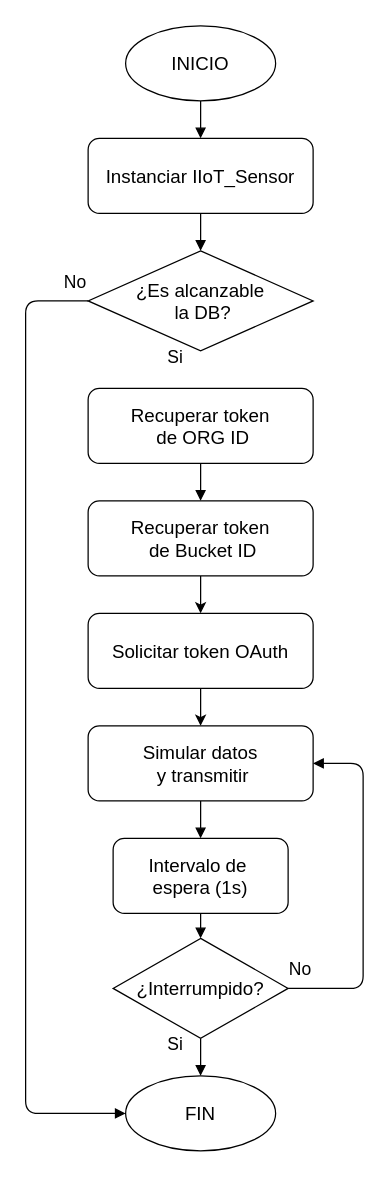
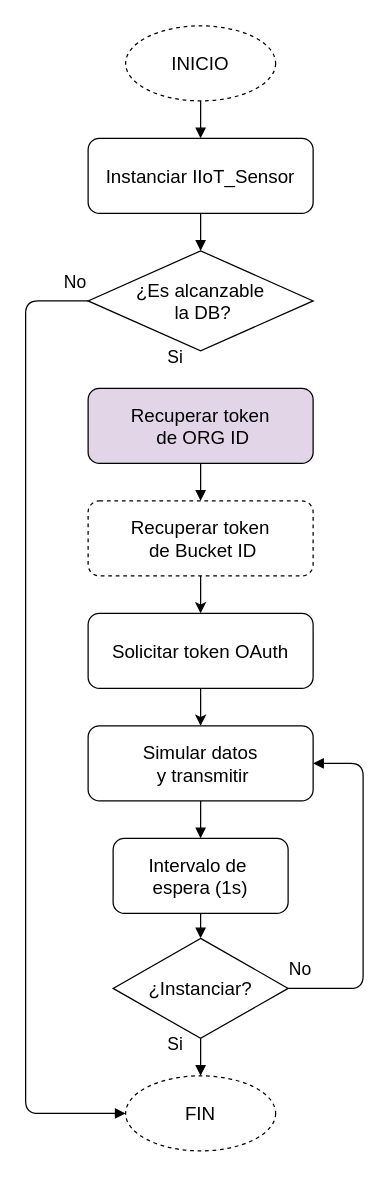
- <mxCell id="2" value="&lt;font style=&quot;font-size: 15px;&quot;&gt;INICIO&lt;/font&gt;" style="ellipse;whiteSpace=wrap;html=1;aspect=fixed;" parent="1" vertex="1"><mxGeometry x="100" width="120" height="60" as="geometry" y="20" /></mxCell>
+ <mxCell id="2" value="&lt;font style=&quot;font-size: 15px;&quot;&gt;INICIO&lt;/font&gt;" style="ellipse;whiteSpace=wrap;html=1;aspect=fixed;dashed=1;" parent="1" vertex="1"><mxGeometry x="100" width="120" height="60" as="geometry" y="20" /></mxCell>
- <mxCell id="6" value="&lt;font style=&quot;font-size: 15px;&quot;&gt;Recuperar token&lt;br&gt;&lt;span style=&quot;background-color: transparent; color: light-dark(rgb(0, 0, 0), rgb(255, 255, 255));&quot;&gt;&amp;nbsp;de&amp;nbsp;&lt;/span&gt;ORG ID&lt;/font&gt;" style="rounded=1;whiteSpace=wrap;html=1;" parent="1" vertex="1"><mxGeometry x="70" y="310" width="180" height="60" as="geometry" /></mxCell>
+ <mxCell id="6" value="&lt;font style=&quot;font-size: 15px;&quot;&gt;Recuperar token&lt;br&gt;&lt;span style=&quot;background-color: transparent; color: light-dark(rgb(0, 0, 0), rgb(255, 255, 255));&quot;&gt;&amp;nbsp;de&amp;nbsp;&lt;/span&gt;ORG ID&lt;/font&gt;" style="rounded=1;whiteSpace=wrap;html=1;fillColor=#e1d5e7;" parent="1" vertex="1"><mxGeometry x="70" y="310" width="180" height="60" as="geometry" /></mxCell>
- <mxCell id="19" value="&lt;font style=&quot;font-size: 15px;&quot;&gt;Recuperar token&lt;/font&gt;&lt;div&gt;&lt;font style=&quot;font-size: 15px;&quot;&gt;&amp;nbsp;de&amp;nbsp;Bucket ID&lt;/font&gt;&lt;/div&gt;" style="rounded=1;whiteSpace=wrap;html=1;" parent="1" vertex="1"><mxGeometry x="70" y="400" width="180" height="60" as="geometry" /></mxCell>
+ <mxCell id="19" value="&lt;font style=&quot;font-size: 15px;&quot;&gt;Recuperar token&lt;/font&gt;&lt;div&gt;&lt;font style=&quot;font-size: 15px;&quot;&gt;&amp;nbsp;de&amp;nbsp;Bucket ID&lt;/font&gt;&lt;/div&gt;" style="rounded=1;whiteSpace=wrap;html=1;dashed=1;" parent="1" vertex="1"><mxGeometry x="70" y="400" width="180" height="60" as="geometry" /></mxCell>
- <mxCell id="9" value="&lt;font style=&quot;font-size: 15px;&quot;&gt;¿Interrumpido?&lt;/font&gt;" style="rhombus;whiteSpace=wrap;html=1;aspect=fixed;" parent="1" vertex="1"><mxGeometry x="90" y="750" width="140" height="80" as="geometry" /></mxCell>
+ <mxCell id="9" value="&lt;font style=&quot;font-size: 15px;&quot;&gt;¿Instanciar?&lt;/font&gt;" style="rhombus;whiteSpace=wrap;html=1;aspect=fixed;" parent="1" vertex="1"><mxGeometry x="90" y="750" width="140" height="80" as="geometry" /></mxCell>
- <mxCell id="5" value="&lt;font style=&quot;font-size: 15px;&quot;&gt;FIN&lt;/font&gt;" style="ellipse;whiteSpace=wrap;html=1;aspect=fixed;" parent="1" vertex="1"><mxGeometry x="100" y="860" width="120" height="60" as="geometry" /></mxCell>
+ <mxCell id="5" value="&lt;font style=&quot;font-size: 15px;&quot;&gt;FIN&lt;/font&gt;" style="ellipse;whiteSpace=wrap;html=1;aspect=fixed;dashed=1;" parent="1" vertex="1"><mxGeometry x="100" y="860" width="120" height="60" as="geometry" /></mxCell>
